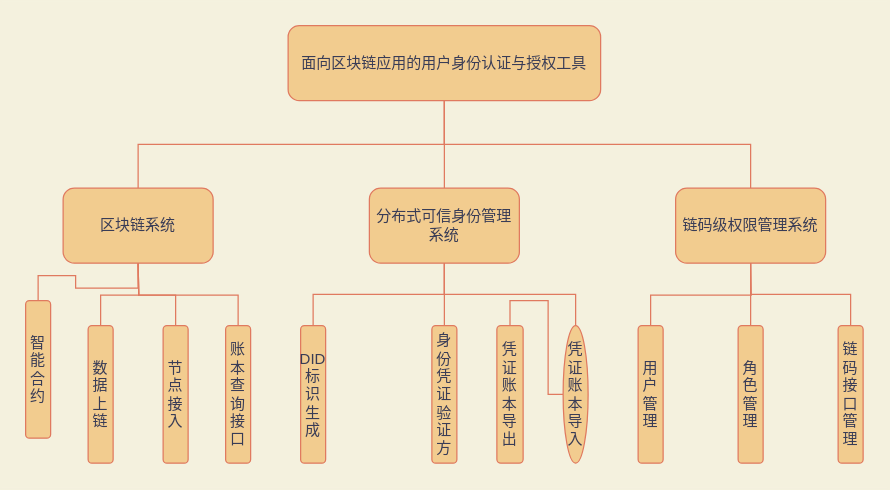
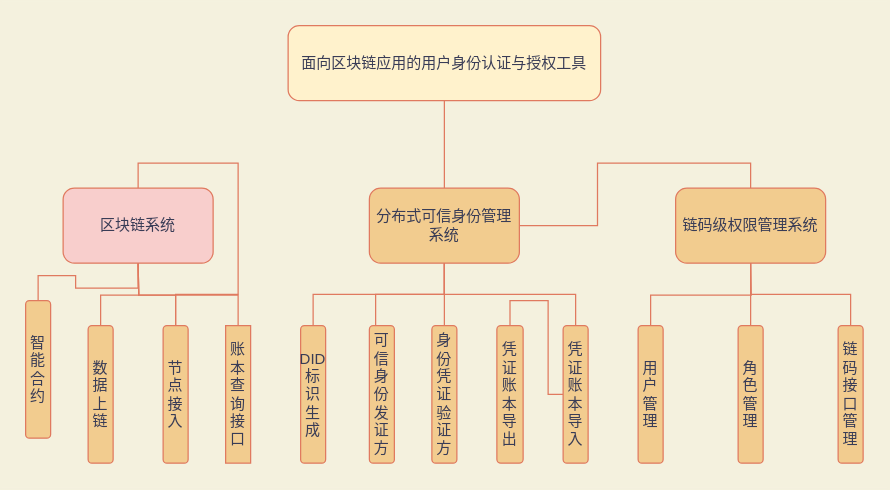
- <mxCell id="3" value="面向区块链应用的用户身份认证与授权工具" style="rounded=1;whiteSpace=wrap;html=1;fillColor=#F2CC8F;strokeColor=#E07A5F;fontColor=#393C56;" parent="1" vertex="1"><mxGeometry x="230" y="20" width="250" height="60" as="geometry" /></mxCell>
+ <mxCell id="3" value="面向区块链应用的用户身份认证与授权工具" style="rounded=1;whiteSpace=wrap;html=1;fillColor=#fff2cc;strokeColor=#E07A5F;fontColor=#393C56;" parent="1" vertex="1"><mxGeometry x="230" y="20" width="250" height="60" as="geometry" /></mxCell>
- <mxCell id="4" style="edgeStyle=orthogonalEdgeStyle;rounded=0;orthogonalLoop=1;jettySize=auto;html=1;exitX=0.5;exitY=0;exitDx=0;exitDy=0;entryX=0.5;entryY=1;entryDx=0;entryDy=0;fontFamily=Helvetica;endArrow=none;endFill=0;labelBackgroundColor=#F4F1DE;strokeColor=#E07A5F;fontColor=#393C56;" parent="1" source="5" target="3" edge="1"><mxGeometry relative="1" as="geometry" /></mxCell>
+ <mxCell id="4" style="edgeStyle=orthogonalEdgeStyle;rounded=0;orthogonalLoop=1;jettySize=auto;html=1;exitX=0.5;exitY=0;exitDx=0;exitDy=0;fontFamily=Helvetica;endArrow=none;endFill=0;labelBackgroundColor=#F4F1DE;strokeColor=#E07A5F;fontColor=#393C56;" parent="1" source="5" target="14" edge="1"><mxGeometry relative="1" as="geometry" /></mxCell>
- <mxCell id="7" style="edgeStyle=orthogonalEdgeStyle;rounded=0;orthogonalLoop=1;jettySize=auto;html=1;exitX=0.5;exitY=0;exitDx=0;exitDy=0;fontFamily=Helvetica;endArrow=none;endFill=0;labelBackgroundColor=#F4F1DE;strokeColor=#E07A5F;fontColor=#393C56;" parent="1" source="8" target="3" edge="1"><mxGeometry relative="1" as="geometry" /></mxCell>
+ <mxCell id="7" style="edgeStyle=orthogonalEdgeStyle;rounded=0;orthogonalLoop=1;jettySize=auto;html=1;exitX=0.5;exitY=0;exitDx=0;exitDy=0;fontFamily=Helvetica;endArrow=none;endFill=0;labelBackgroundColor=#F4F1DE;strokeColor=#E07A5F;fontColor=#393C56;" parent="1" source="8" target="6" edge="1"><mxGeometry relative="1" as="geometry" /></mxCell>
- <mxCell id="5" value="区块链系统" style="rounded=1;whiteSpace=wrap;html=1;fillColor=#F2CC8F;strokeColor=#E07A5F;fontColor=#393C56;" parent="1" vertex="1"><mxGeometry x="50" y="150" width="120" height="60" as="geometry" /></mxCell>
+ <mxCell id="5" value="区块链系统" style="rounded=1;whiteSpace=wrap;html=1;fillColor=#f8cecc;strokeColor=#E07A5F;fontColor=#393C56;" parent="1" vertex="1"><mxGeometry x="50" y="150" width="120" height="60" as="geometry" /></mxCell>
+ <mxCell id="19" style="edgeStyle=orthogonalEdgeStyle;rounded=0;orthogonalLoop=1;jettySize=auto;html=1;exitX=0.25;exitY=0;exitDx=0;exitDy=0;fontFamily=Helvetica;endArrow=none;endFill=0;labelBackgroundColor=#F4F1DE;strokeColor=#E07A5F;fontColor=#393C56;" parent="1" source="20" target="6" edge="1"><mxGeometry relative="1" as="geometry" /></mxCell>
- <mxCell id="16" value="账本查询接口" style="rounded=1;whiteSpace=wrap;html=1;imageWidth=24;imageHeight=24;fillColor=#F2CC8F;strokeColor=#E07A5F;fontColor=#393C56;" parent="1" vertex="1"><mxGeometry x="180" y="260" width="20" height="110" as="geometry" /></mxCell>
+ <mxCell id="16" value="账本查询接口" style="whiteSpace=wrap;html=1;imageWidth=24;imageHeight=24;fillColor=#F2CC8F;strokeColor=#E07A5F;fontColor=#393C56;rounded=0;" parent="1" vertex="1"><mxGeometry x="180" y="260" width="20" height="110" as="geometry" /></mxCell>
+ <mxCell id="20" value="可信身份发证方" style="rounded=1;whiteSpace=wrap;html=1;fontFamily=Helvetica;imageWidth=24;imageHeight=24;fillColor=#F2CC8F;strokeColor=#E07A5F;fontColor=#393C56;" parent="1" vertex="1"><mxGeometry x="295" y="260" width="20" height="110" as="geometry" /></mxCell>
- <mxCell id="32" value="凭证账本导入" style="ellipse;whiteSpace=wrap;html=1;fontFamily=Helvetica;imageWidth=24;imageHeight=24;fillColor=#F2CC8F;strokeColor=#E07A5F;fontColor=#393C56;" parent="1" vertex="1"><mxGeometry x="450" y="260" width="20" height="110" as="geometry" /></mxCell>
+ <mxCell id="32" value="凭证账本导入" style="rounded=1;whiteSpace=wrap;html=1;fontFamily=Helvetica;imageWidth=24;imageHeight=24;fillColor=#F2CC8F;strokeColor=#E07A5F;fontColor=#393C56;" parent="1" vertex="1"><mxGeometry x="450" y="260" width="20" height="110" as="geometry" /></mxCell>
